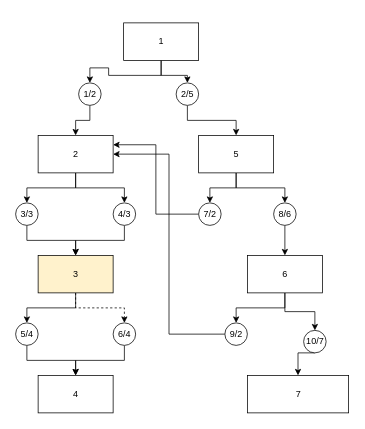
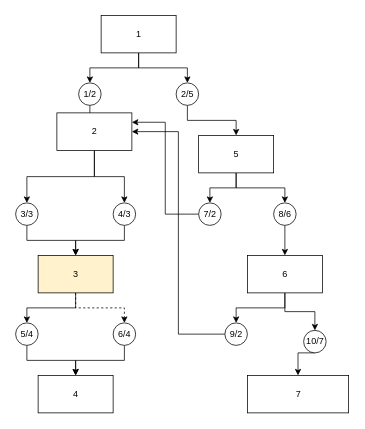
- <mxCell id="6" value="1" style="html=1;dashed=0;whitespace=wrap;" vertex="1" parent="1"><mxGeometry x="164" y="30" width="100" height="50" as="geometry" /></mxCell>
+ <mxCell id="6" value="1" style="html=1;dashed=0;whitespace=wrap;" vertex="1" parent="1"><mxGeometry x="134" width="100" height="50" as="geometry" y="20" /></mxCell>
- <mxCell id="11" value="2" style="html=1;dashed=0;whitespace=wrap;" vertex="1" parent="1"><mxGeometry x="50" y="180" width="100" height="50" as="geometry" /></mxCell>
+ <mxCell id="11" value="2" style="html=1;dashed=0;whitespace=wrap;" vertex="1" parent="1"><mxGeometry x="75" y="150" width="100" height="50" as="geometry" /></mxCell>
